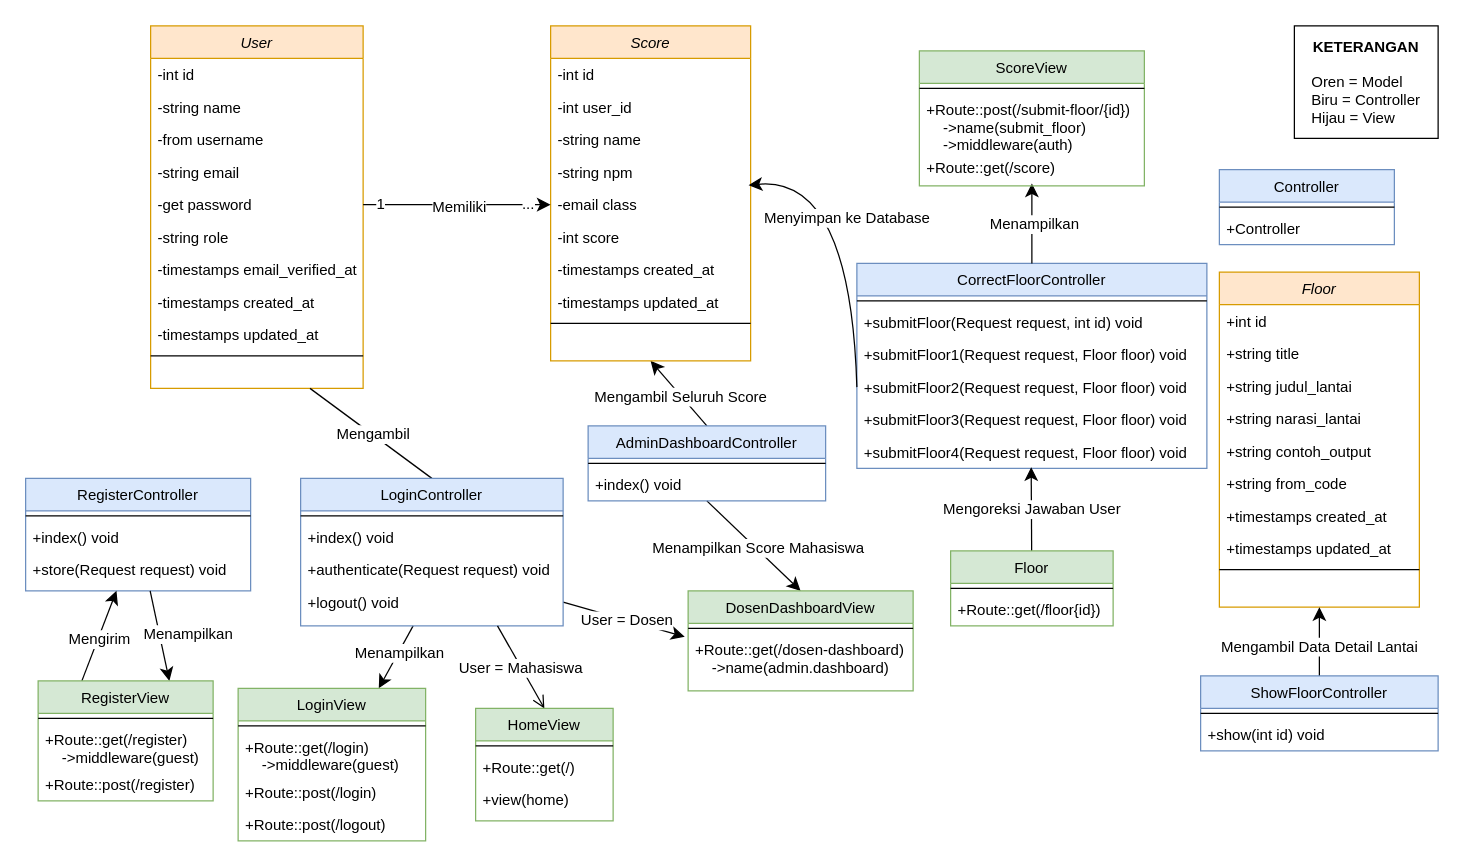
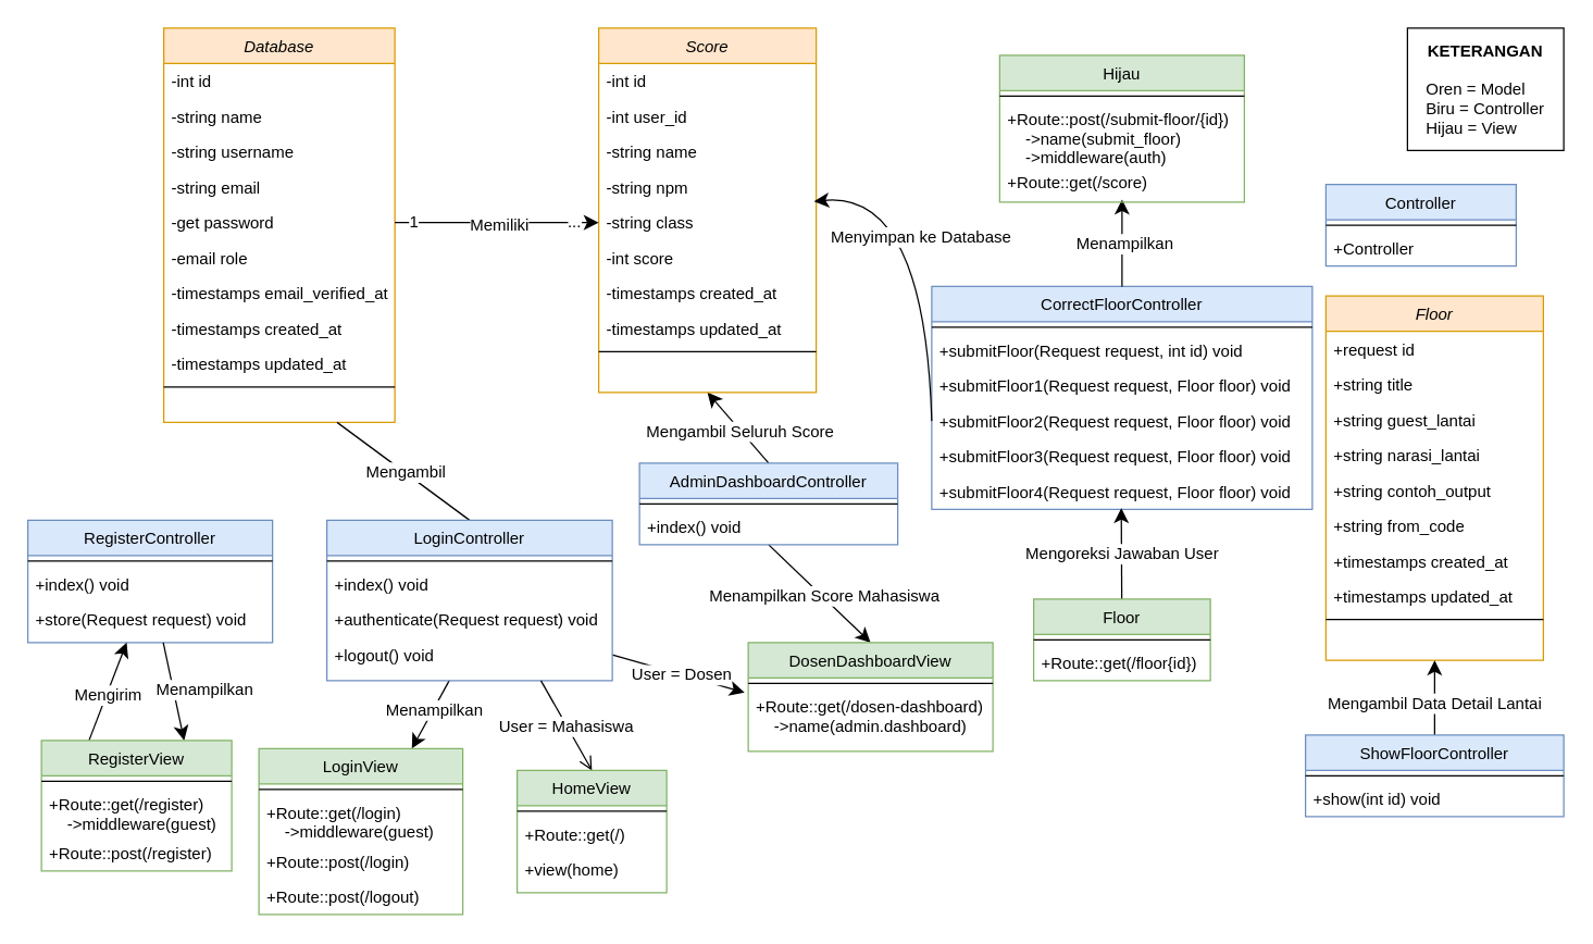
- <mxCell id="29" value="User  " style="swimlane;fontStyle=2;align=center;verticalAlign=top;childLayout=stackLayout;horizontal=1;startSize=26;horizontalStack=0;resizeParent=1;resizeLast=0;collapsible=1;marginBottom=0;rounded=0;shadow=0;strokeWidth=1;fillColor=#ffe6cc;strokeColor=#d79b00;" parent="1" vertex="1"><mxGeometry x="120" y="20" width="170" height="290" as="geometry"><mxRectangle x="220" y="120" width="160" height="26" as="alternateBounds" /></mxGeometry></mxCell>
+ <mxCell id="29" value="Database  " style="swimlane;fontStyle=2;align=center;verticalAlign=top;childLayout=stackLayout;horizontal=1;startSize=26;horizontalStack=0;resizeParent=1;resizeLast=0;collapsible=1;marginBottom=0;rounded=0;shadow=0;strokeWidth=1;fillColor=#ffe6cc;strokeColor=#d79b00;" parent="1" vertex="1"><mxGeometry x="120" y="20" width="170" height="290" as="geometry"><mxRectangle x="220" y="120" width="160" height="26" as="alternateBounds" /></mxGeometry></mxCell>
- <mxCell id="103" value="ScoreView" style="swimlane;fontStyle=0;align=center;verticalAlign=top;childLayout=stackLayout;horizontal=1;startSize=26;horizontalStack=0;resizeParent=1;resizeLast=0;collapsible=1;marginBottom=0;rounded=0;shadow=0;strokeWidth=1;fillColor=#D5E8D4;strokeColor=#82B366;" vertex="1" parent="1"><mxGeometry x="735" y="40" width="180" height="108" as="geometry"><mxRectangle x="130" y="380" width="160" height="26" as="alternateBounds" /></mxGeometry></mxCell>
+ <mxCell id="103" value="Hijau" style="swimlane;fontStyle=0;align=center;verticalAlign=top;childLayout=stackLayout;horizontal=1;startSize=26;horizontalStack=0;resizeParent=1;resizeLast=0;collapsible=1;marginBottom=0;rounded=0;shadow=0;strokeWidth=1;fillColor=#D5E8D4;strokeColor=#82B366;" vertex="1" parent="1"><mxGeometry x="735" y="40" width="180" height="108" as="geometry"><mxRectangle x="130" y="380" width="160" height="26" as="alternateBounds" /></mxGeometry></mxCell>
- <mxCell id="32" value="-from username" style="text;align=left;verticalAlign=top;spacingLeft=4;spacingRight=4;overflow=hidden;rotatable=0;points=[[0,0.5],[1,0.5]];portConstraint=eastwest;rounded=0;shadow=0;html=0;" parent="29" vertex="1"><mxGeometry y="78" width="170" height="26" as="geometry" /></mxCell>
+ <mxCell id="32" value="-string username" style="text;align=left;verticalAlign=top;spacingLeft=4;spacingRight=4;overflow=hidden;rotatable=0;points=[[0,0.5],[1,0.5]];portConstraint=eastwest;rounded=0;shadow=0;html=0;" parent="29" vertex="1"><mxGeometry y="78" width="170" height="26" as="geometry" /></mxCell>
- <mxCell id="24" value="-email class" style="text;align=left;verticalAlign=top;spacingLeft=4;spacingRight=4;overflow=hidden;rotatable=0;points=[[0,0.5],[1,0.5]];portConstraint=eastwest;rounded=0;shadow=0;html=0;" parent="19" vertex="1"><mxGeometry y="130" width="160" height="26" as="geometry" /></mxCell>
+ <mxCell id="24" value="-string class" style="text;align=left;verticalAlign=top;spacingLeft=4;spacingRight=4;overflow=hidden;rotatable=0;points=[[0,0.5],[1,0.5]];portConstraint=eastwest;rounded=0;shadow=0;html=0;" parent="19" vertex="1"><mxGeometry y="130" width="160" height="26" as="geometry" /></mxCell>
- <mxCell id="35" value="-string role" style="text;align=left;verticalAlign=top;spacingLeft=4;spacingRight=4;overflow=hidden;rotatable=0;points=[[0,0.5],[1,0.5]];portConstraint=eastwest;rounded=0;shadow=0;html=0;" parent="29" vertex="1"><mxGeometry y="156" width="170" height="26" as="geometry" /></mxCell>
+ <mxCell id="35" value="-email role" style="text;align=left;verticalAlign=top;spacingLeft=4;spacingRight=4;overflow=hidden;rotatable=0;points=[[0,0.5],[1,0.5]];portConstraint=eastwest;rounded=0;shadow=0;html=0;" parent="29" vertex="1"><mxGeometry y="156" width="170" height="26" as="geometry" /></mxCell>
- <mxCell id="3" value="+int id" style="text;align=left;verticalAlign=top;spacingLeft=4;spacingRight=4;overflow=hidden;rotatable=0;points=[[0,0.5],[1,0.5]];portConstraint=eastwest;" parent="2" vertex="1"><mxGeometry y="26" width="160" height="26" as="geometry" /></mxCell>
+ <mxCell id="3" value="+request id" style="text;align=left;verticalAlign=top;spacingLeft=4;spacingRight=4;overflow=hidden;rotatable=0;points=[[0,0.5],[1,0.5]];portConstraint=eastwest;" parent="2" vertex="1"><mxGeometry y="26" width="160" height="26" as="geometry" /></mxCell>
- <mxCell id="5" value="+string judul_lantai" style="text;align=left;verticalAlign=top;spacingLeft=4;spacingRight=4;overflow=hidden;rotatable=0;points=[[0,0.5],[1,0.5]];portConstraint=eastwest;rounded=0;shadow=0;html=0;" parent="2" vertex="1"><mxGeometry y="78" width="160" height="26" as="geometry" /></mxCell>
+ <mxCell id="5" value="+string guest_lantai" style="text;align=left;verticalAlign=top;spacingLeft=4;spacingRight=4;overflow=hidden;rotatable=0;points=[[0,0.5],[1,0.5]];portConstraint=eastwest;rounded=0;shadow=0;html=0;" parent="2" vertex="1"><mxGeometry y="78" width="160" height="26" as="geometry" /></mxCell>
